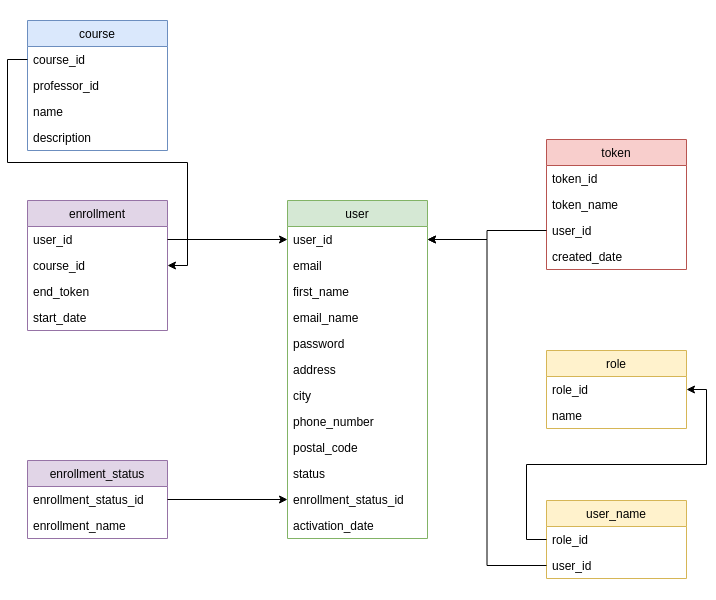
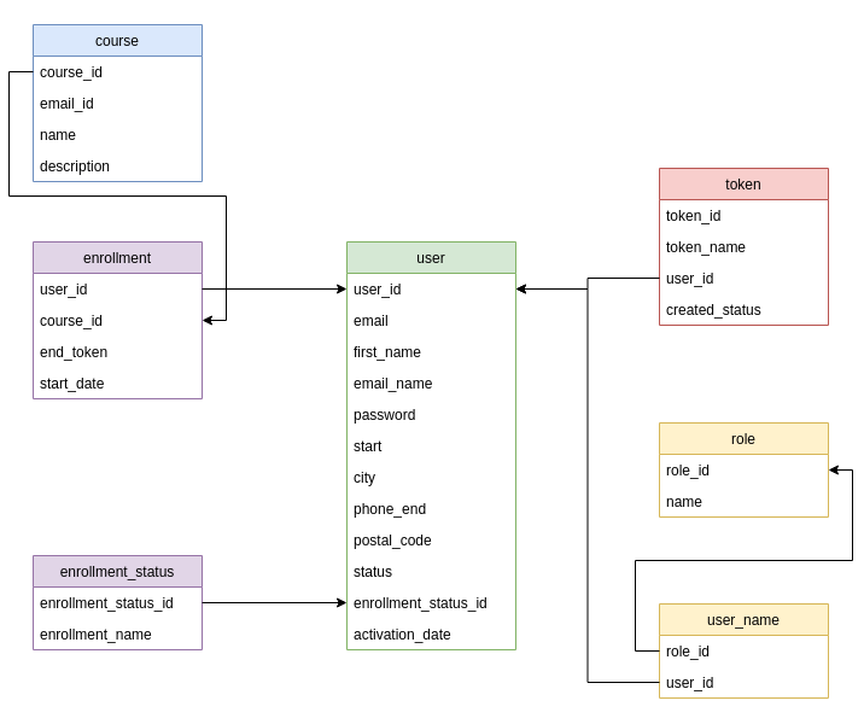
- <mxCell id="20" value="professor_id" style="text;strokeColor=none;fillColor=none;align=left;verticalAlign=top;spacingLeft=4;spacingRight=4;overflow=hidden;rotatable=0;points=[[0,0.5],[1,0.5]];portConstraint=eastwest;" parent="18" vertex="1"><mxGeometry y="52" width="140" height="26" as="geometry" /></mxCell>
+ <mxCell id="20" value="email_id" style="text;strokeColor=none;fillColor=none;align=left;verticalAlign=top;spacingLeft=4;spacingRight=4;overflow=hidden;rotatable=0;points=[[0,0.5],[1,0.5]];portConstraint=eastwest;" parent="18" vertex="1"><mxGeometry y="52" width="140" height="26" as="geometry" /></mxCell>
- <mxCell id="30" value="created_date" style="text;strokeColor=none;fillColor=none;align=left;verticalAlign=top;spacingLeft=4;spacingRight=4;overflow=hidden;rotatable=0;points=[[0,0.5],[1,0.5]];portConstraint=eastwest;" vertex="1" parent="26"><mxGeometry y="104" width="140" height="26" as="geometry" /></mxCell>
+ <mxCell id="30" value="created_status" style="text;strokeColor=none;fillColor=none;align=left;verticalAlign=top;spacingLeft=4;spacingRight=4;overflow=hidden;rotatable=0;points=[[0,0.5],[1,0.5]];portConstraint=eastwest;" vertex="1" parent="26"><mxGeometry y="104" width="140" height="26" as="geometry" /></mxCell>
- <mxCell id="11" value="address" style="text;strokeColor=none;fillColor=none;align=left;verticalAlign=top;spacingLeft=4;spacingRight=4;overflow=hidden;rotatable=0;points=[[0,0.5],[1,0.5]];portConstraint=eastwest;" parent="5" vertex="1"><mxGeometry y="156" width="140" height="26" as="geometry" /></mxCell>
+ <mxCell id="11" value="start" style="text;strokeColor=none;fillColor=none;align=left;verticalAlign=top;spacingLeft=4;spacingRight=4;overflow=hidden;rotatable=0;points=[[0,0.5],[1,0.5]];portConstraint=eastwest;" parent="5" vertex="1"><mxGeometry y="156" width="140" height="26" as="geometry" /></mxCell>
- <mxCell id="13" value="phone_number" style="text;strokeColor=none;fillColor=none;align=left;verticalAlign=top;spacingLeft=4;spacingRight=4;overflow=hidden;rotatable=0;points=[[0,0.5],[1,0.5]];portConstraint=eastwest;" vertex="1" parent="5"><mxGeometry y="208" width="140" height="26" as="geometry" /></mxCell>
+ <mxCell id="13" value="phone_end" style="text;strokeColor=none;fillColor=none;align=left;verticalAlign=top;spacingLeft=4;spacingRight=4;overflow=hidden;rotatable=0;points=[[0,0.5],[1,0.5]];portConstraint=eastwest;" vertex="1" parent="5"><mxGeometry y="208" width="140" height="26" as="geometry" /></mxCell>
